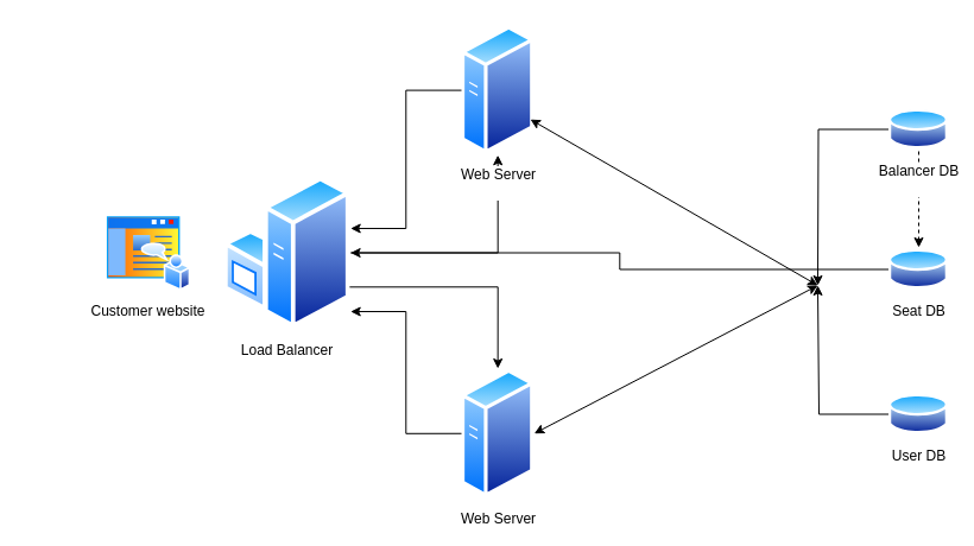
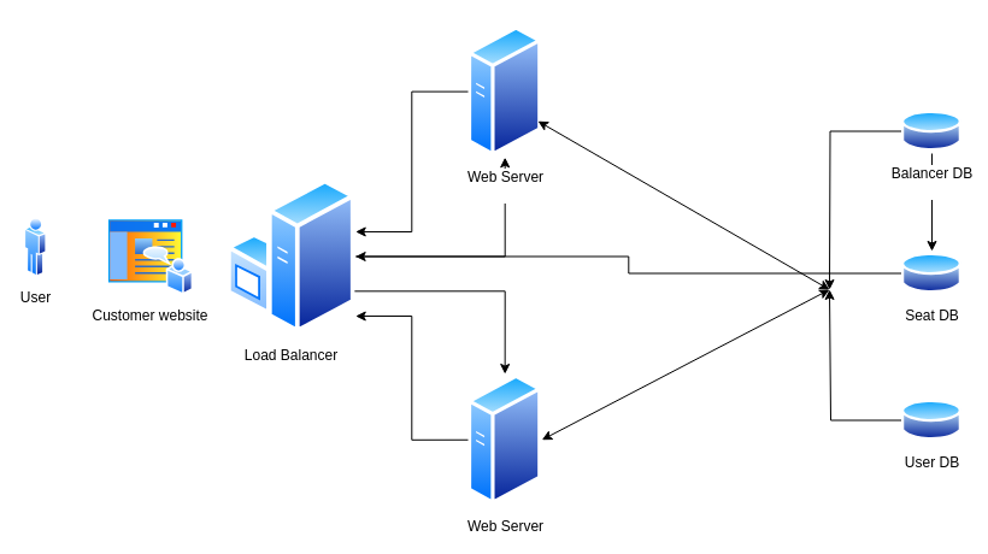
- <mxCell id="9" value="" style="edgeStyle=orthogonalEdgeStyle;rounded=0;orthogonalLoop=1;jettySize=auto;html=1;dashed=1;" edge="1" parent="1" source="11" target="13"><mxGeometry relative="1" as="geometry" /></mxCell>
+ <mxCell id="9" value="" style="edgeStyle=orthogonalEdgeStyle;rounded=0;orthogonalLoop=1;jettySize=auto;html=1;" edge="1" parent="1" source="11" target="13"><mxGeometry relative="1" as="geometry" /></mxCell>
+ <mxCell id="3" value="User&lt;div&gt;&lt;br&gt;&lt;/div&gt;" style="image;aspect=fixed;perimeter=ellipsePerimeter;html=1;align=center;shadow=0;dashed=0;spacingTop=3;image=img/lib/active_directory/user.svg;" parent="1" vertex="1"><mxGeometry x="20" y="180" width="18.5" height="50" as="geometry" /></mxCell>
